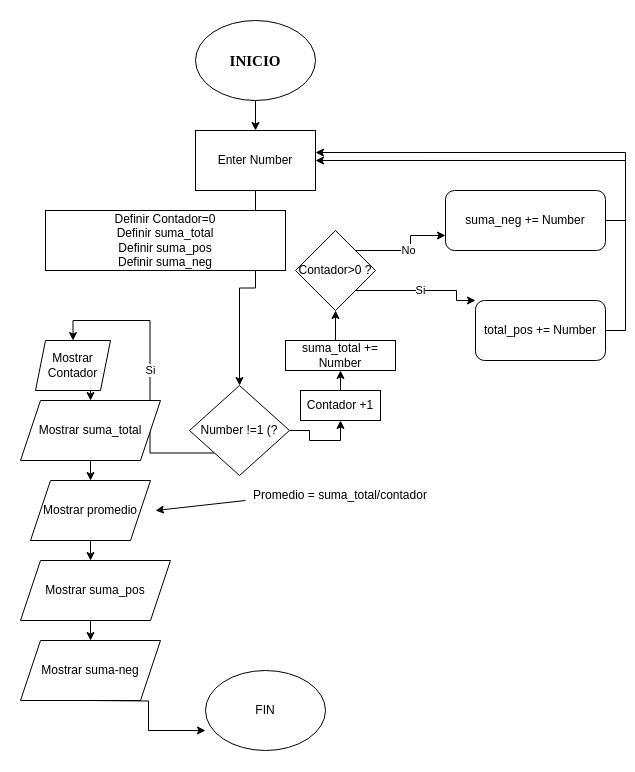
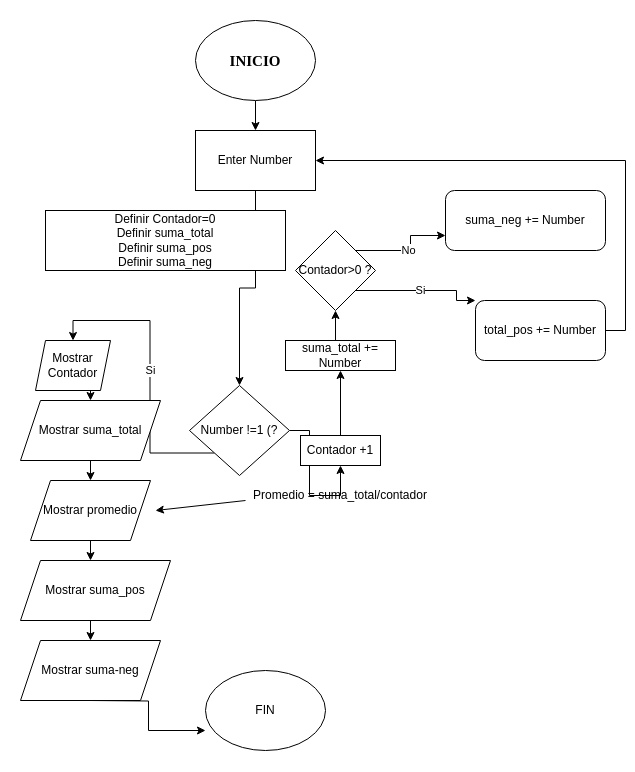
- <mxCell id="28" style="edgeStyle=orthogonalEdgeStyle;rounded=0;orthogonalLoop=1;jettySize=auto;html=1;exitX=1;exitY=0.5;exitDx=0;exitDy=0;entryX=1;entryY=0.367;entryDx=0;entryDy=0;entryPerimeter=0;" edge="1" parent="1" source="24" target="5"><mxGeometry relative="1" as="geometry" /></mxCell>
- <mxCell id="12" value="Contador +1" style="rounded=0;whiteSpace=wrap;html=1;" vertex="1" parent="1"><mxGeometry x="300" y="390" width="80" height="30" as="geometry" /></mxCell>
+ <mxCell id="12" value="Contador +1" style="rounded=0;whiteSpace=wrap;html=1;" vertex="1" parent="1"><mxGeometry x="300" y="435" width="80" height="30" as="geometry" /></mxCell>
